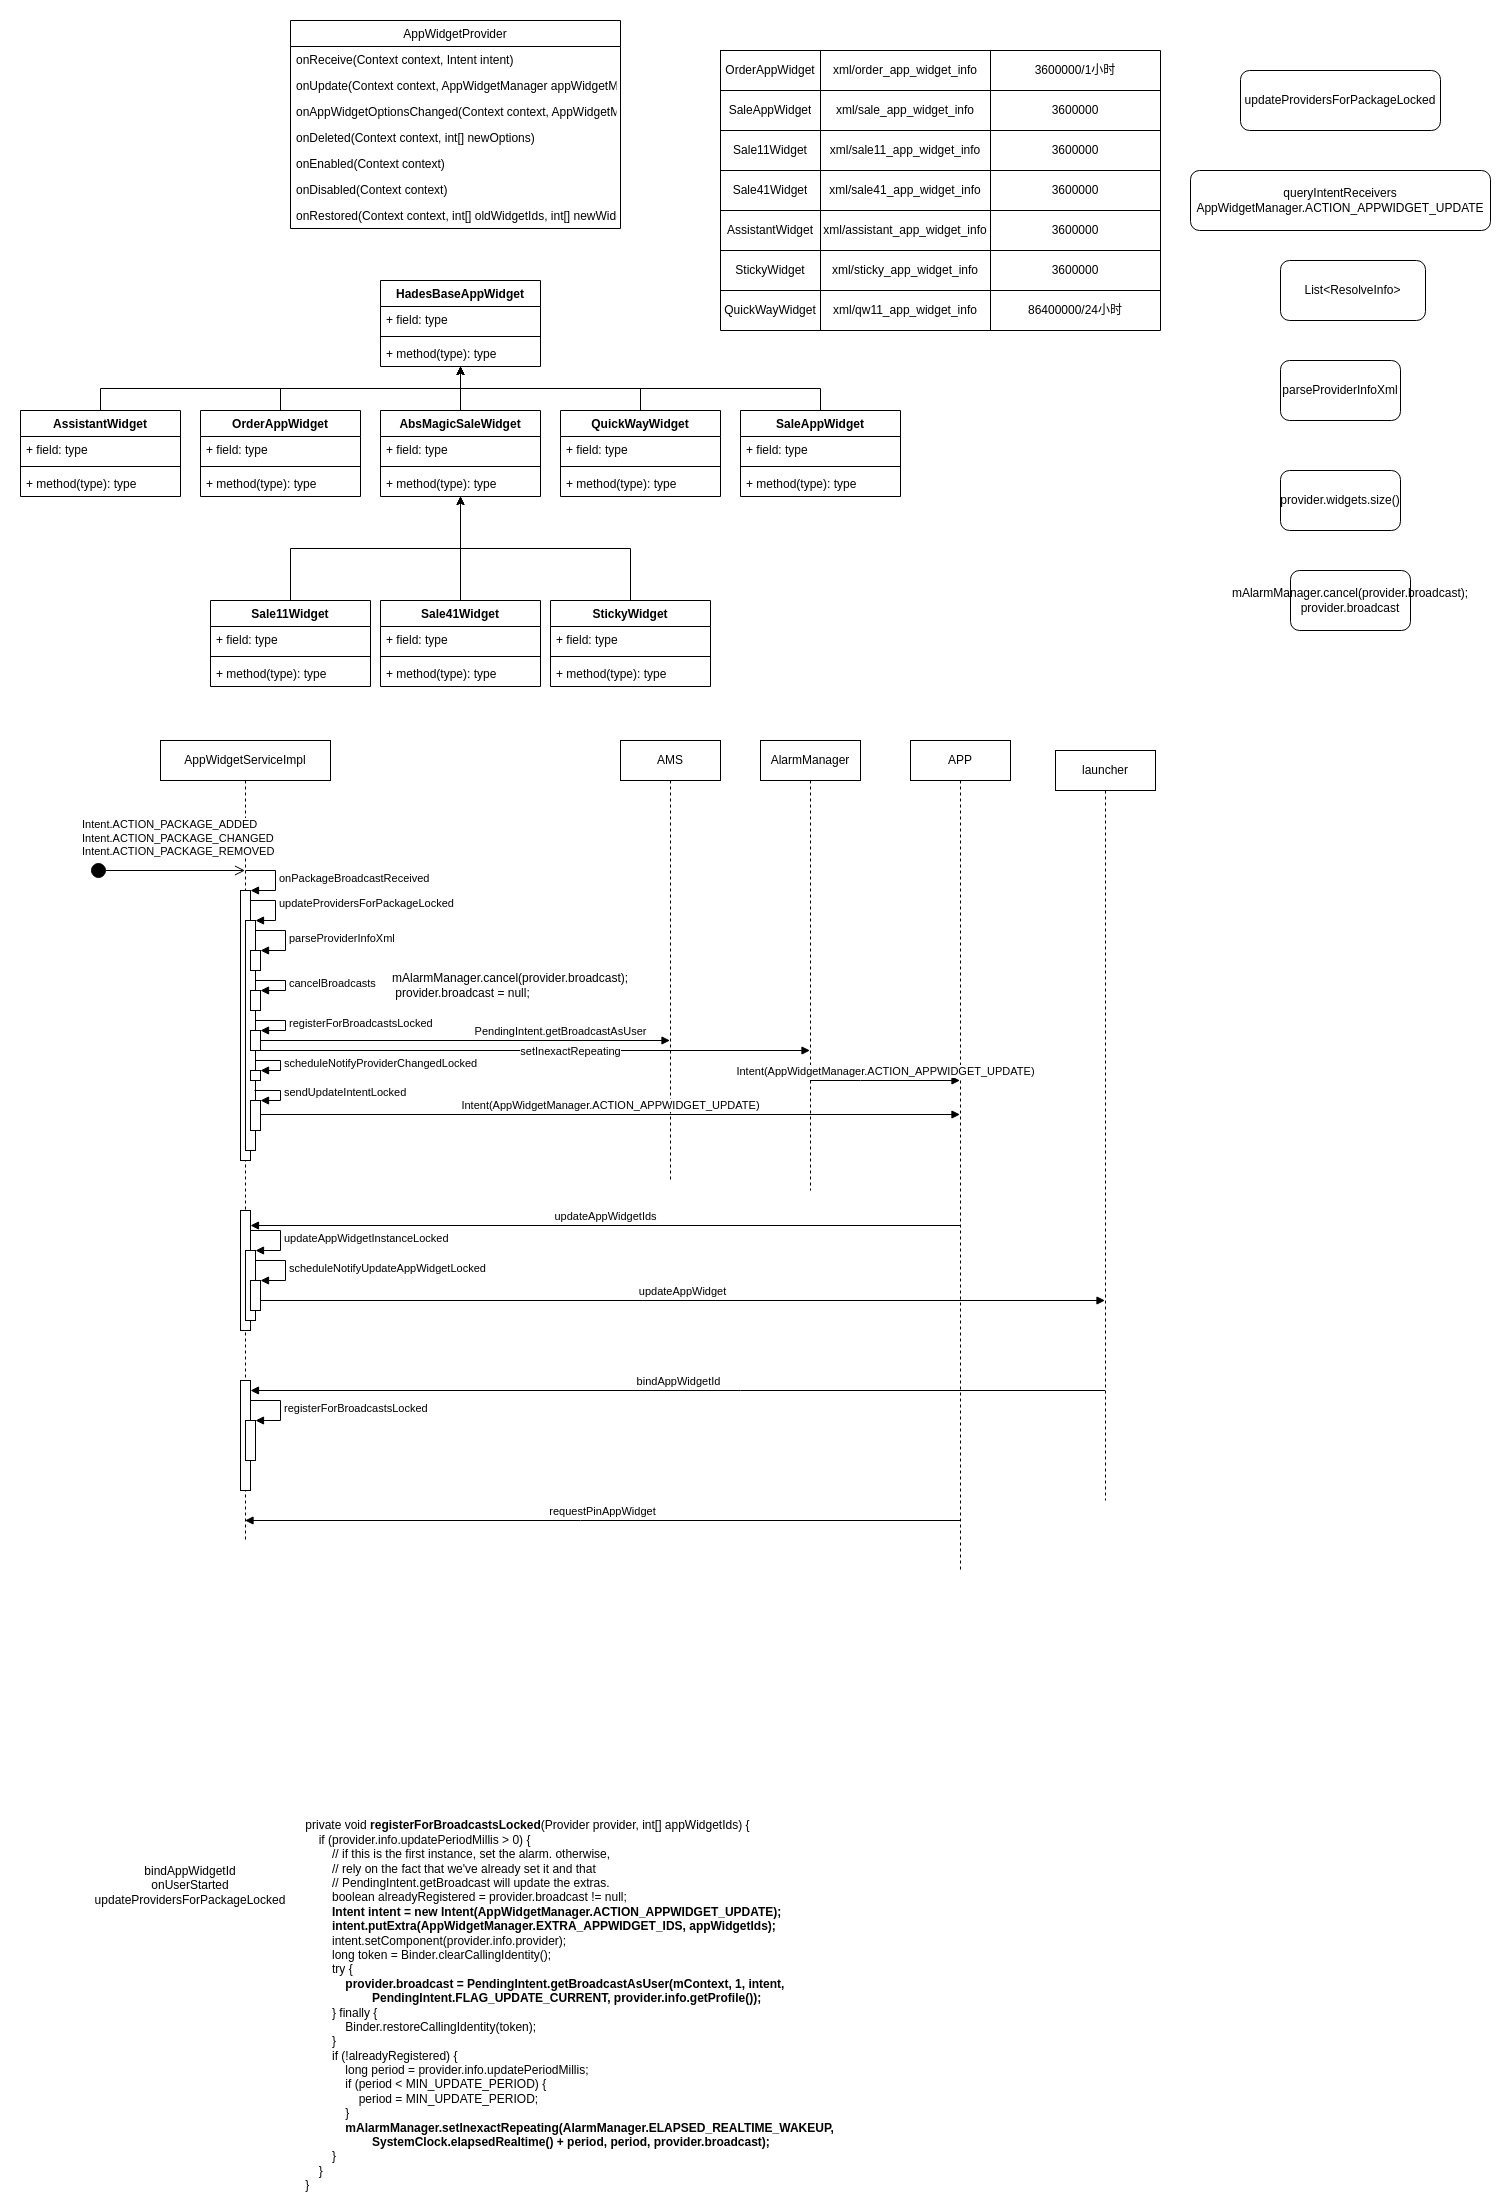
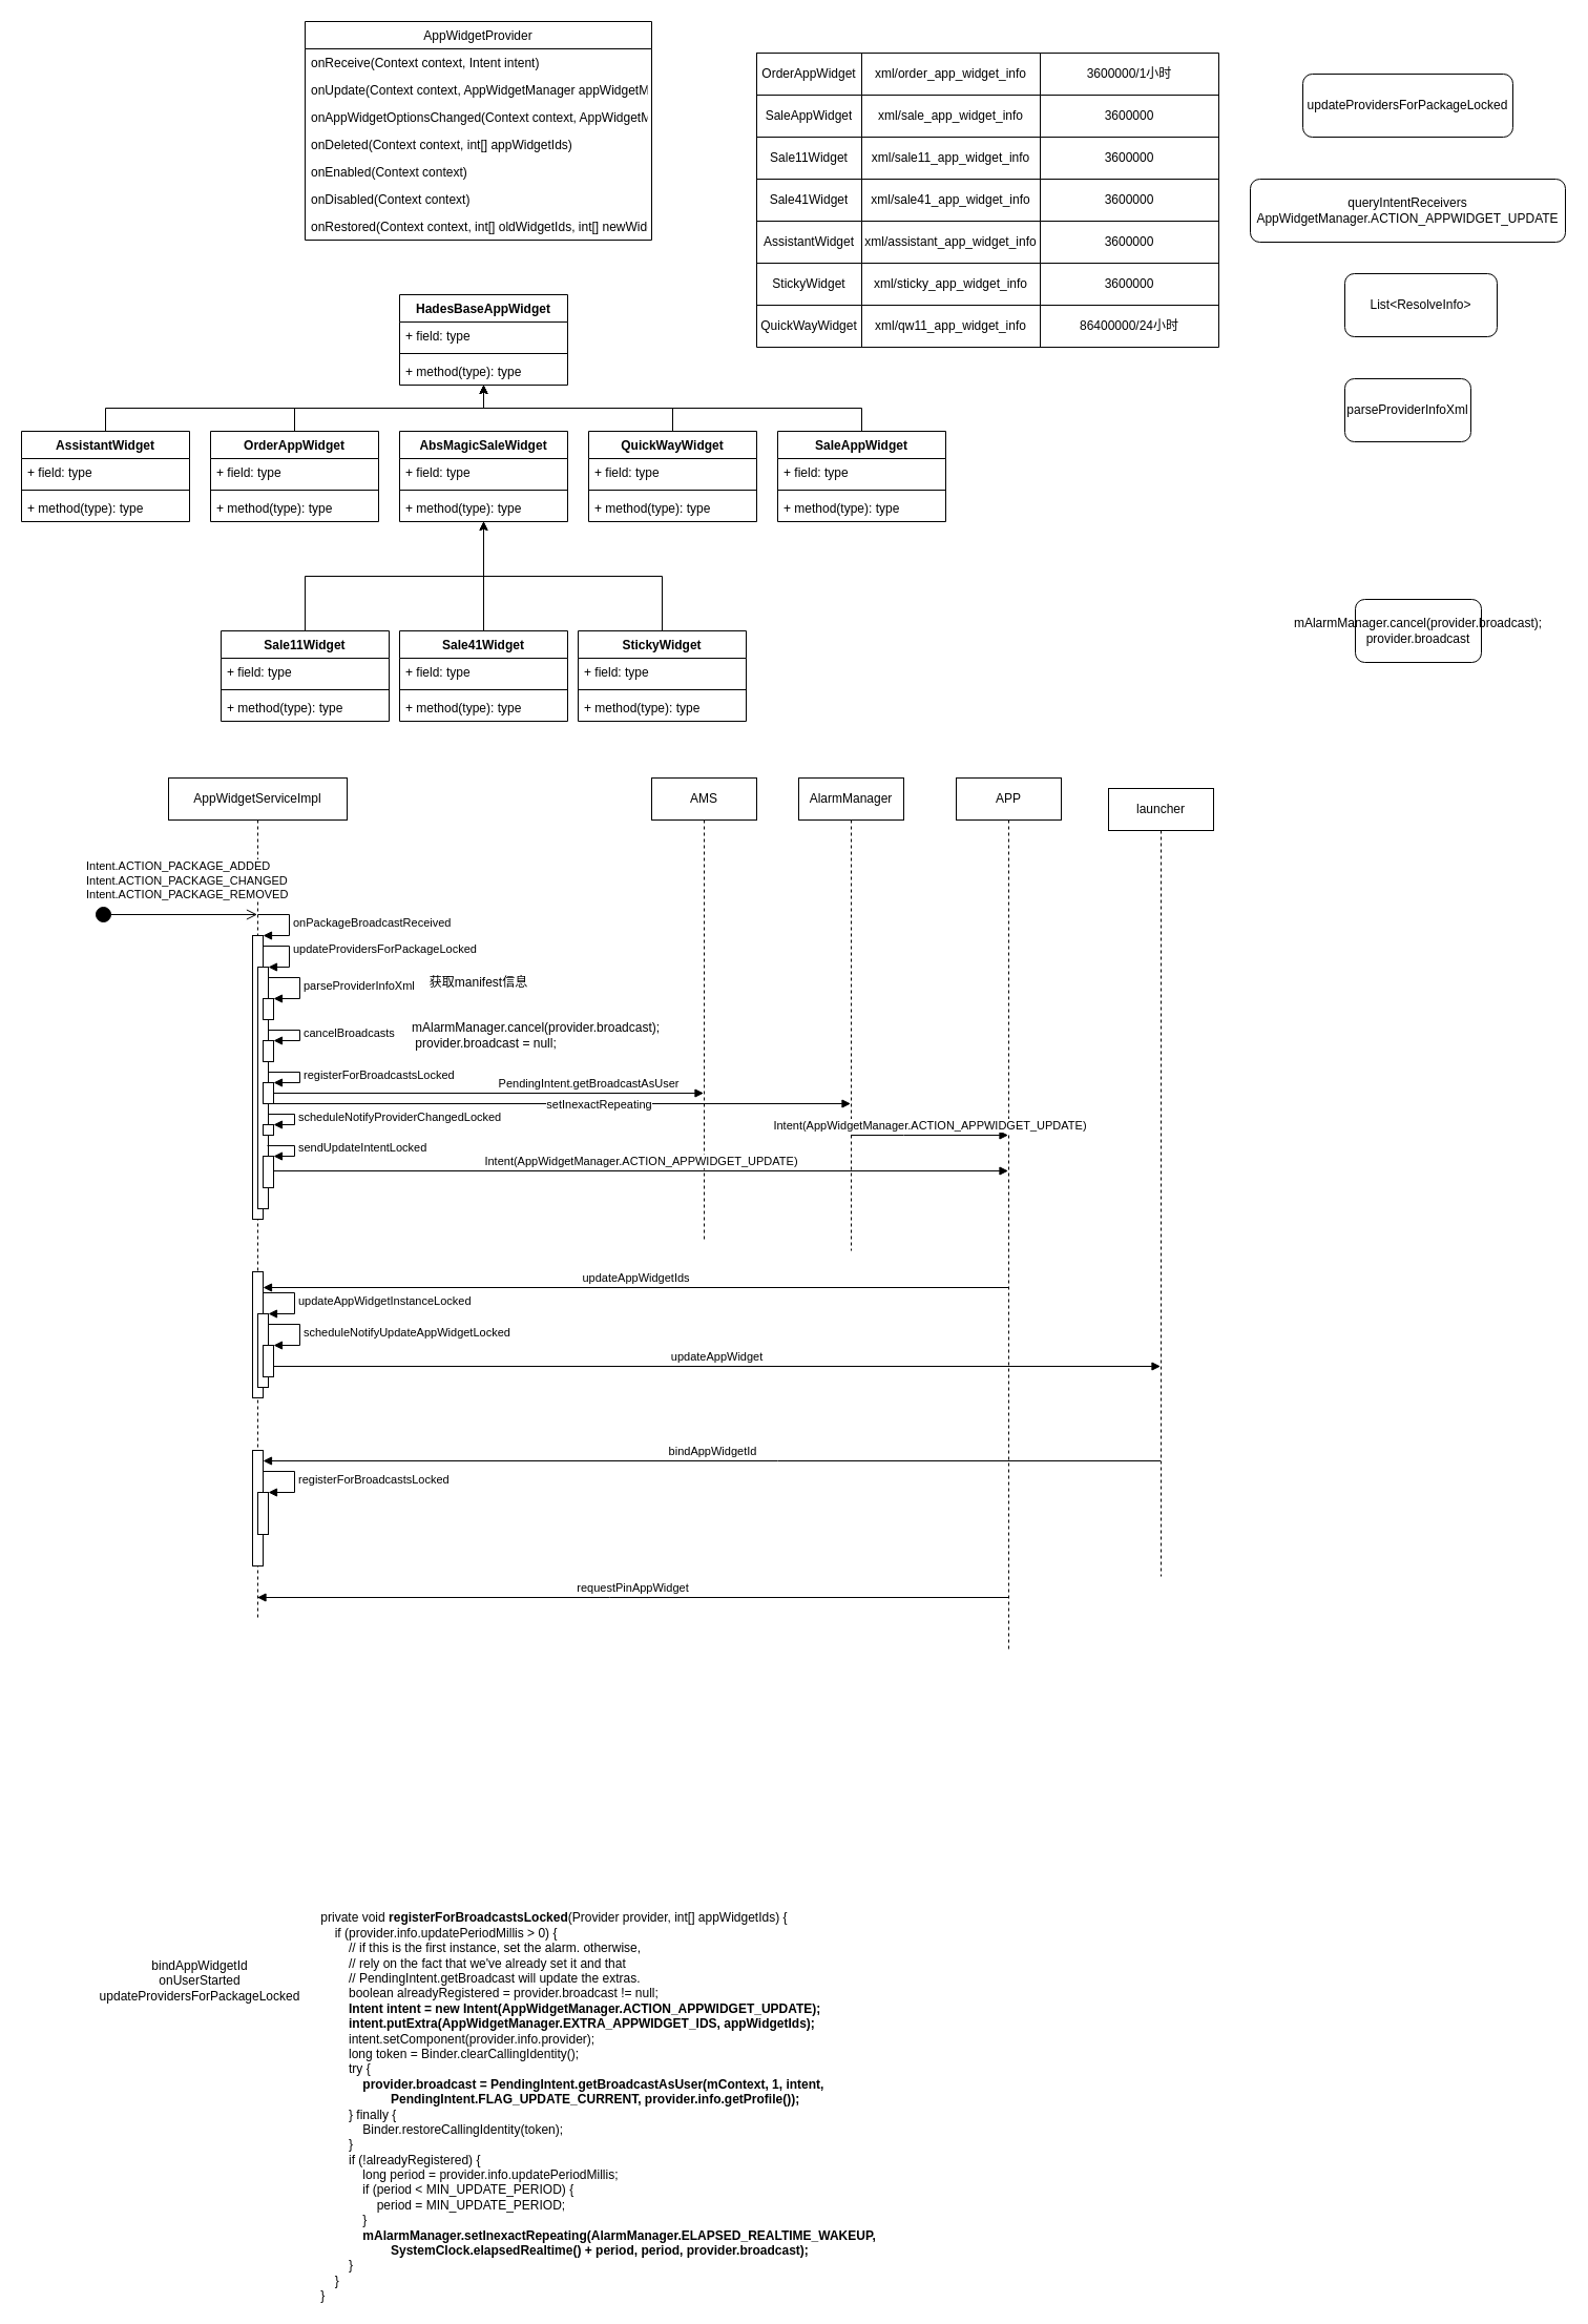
- <mxCell id="10" value="onDeleted(Context context, int[] newOptions)" style="text;strokeColor=none;fillColor=none;align=left;verticalAlign=top;spacingLeft=4;spacingRight=4;overflow=hidden;rotatable=0;points=[[0,0.5],[1,0.5]];portConstraint=eastwest;" parent="6" vertex="1"><mxGeometry y="104" width="330" height="26" as="geometry" /></mxCell>
+ <mxCell id="10" value="onDeleted(Context context, int[] appWidgetIds)" style="text;strokeColor=none;fillColor=none;align=left;verticalAlign=top;spacingLeft=4;spacingRight=4;overflow=hidden;rotatable=0;points=[[0,0.5],[1,0.5]];portConstraint=eastwest;" parent="6" vertex="1"><mxGeometry y="104" width="330" height="26" as="geometry" /></mxCell>
- <mxCell id="14" style="edgeStyle=orthogonalEdgeStyle;rounded=0;orthogonalLoop=1;jettySize=auto;html=1;exitX=0.5;exitY=0;exitDx=0;exitDy=0;" parent="1" source="15" target="2" edge="1"><mxGeometry relative="1" as="geometry" /></mxCell>
- <mxCell id="112" value="provider.widgets.size()" style="rounded=1;whiteSpace=wrap;html=1;" vertex="1" parent="1"><mxGeometry x="1280" y="470" width="120" height="60" as="geometry" /></mxCell>
+ <mxCell id="107" value="获取manifest信息" style="text;html=1;strokeColor=none;fillColor=none;align=center;verticalAlign=middle;whiteSpace=wrap;rounded=0;" vertex="1" parent="1"><mxGeometry x="397.5" y="920" width="115" height="30" as="geometry" /></mxCell>
